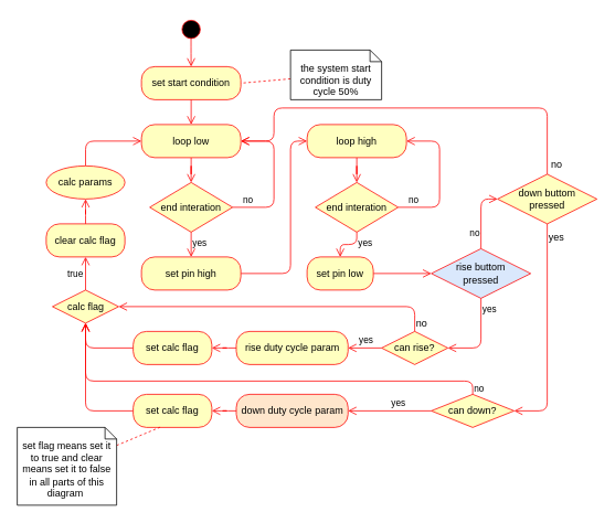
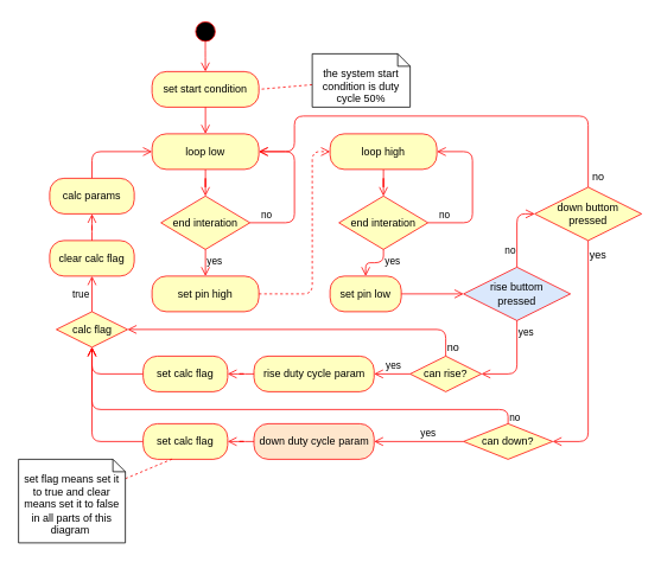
- <mxCell id="43" value="calc params" style="ellipse;whiteSpace=wrap;html=1;arcSize=40;fontColor=#000000;fillColor=#ffffc0;strokeColor=#ff0000;" parent="1" vertex="1"><mxGeometry x="55" y="200" width="95" height="40" as="geometry" /></mxCell>
+ <mxCell id="43" value="calc params" style="rounded=1;whiteSpace=wrap;html=1;arcSize=40;fontColor=#000000;fillColor=#ffffc0;strokeColor=#ff0000;" parent="1" vertex="1"><mxGeometry x="55" y="200" width="95" height="40" as="geometry" /></mxCell>
- <mxCell id="11" style="edgeStyle=orthogonalEdgeStyle;rounded=1;orthogonalLoop=1;jettySize=auto;html=1;entryX=0;entryY=0.5;entryDx=0;entryDy=0;endArrow=open;endFill=0;endSize=8;strokeColor=#FF0000;" parent="1" source="12" target="14" edge="1"><mxGeometry relative="1" as="geometry"><Array as="points"><mxPoint x="350" y="330" /><mxPoint x="350" y="170" /></Array></mxGeometry></mxCell>
+ <mxCell id="11" style="edgeStyle=orthogonalEdgeStyle;rounded=1;orthogonalLoop=1;jettySize=auto;html=1;entryX=0;entryY=0.5;entryDx=0;entryDy=0;endArrow=open;endFill=0;endSize=8;strokeColor=#FF0000;dashed=1;" parent="1" source="12" target="14" edge="1"><mxGeometry relative="1" as="geometry"><Array as="points"><mxPoint x="350" y="330" /><mxPoint x="350" y="170" /></Array></mxGeometry></mxCell>
